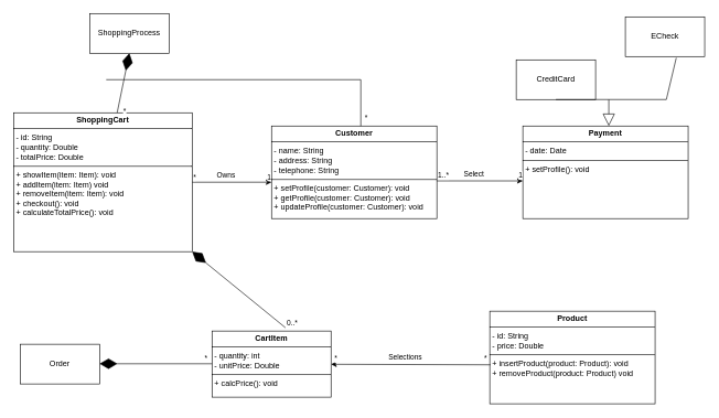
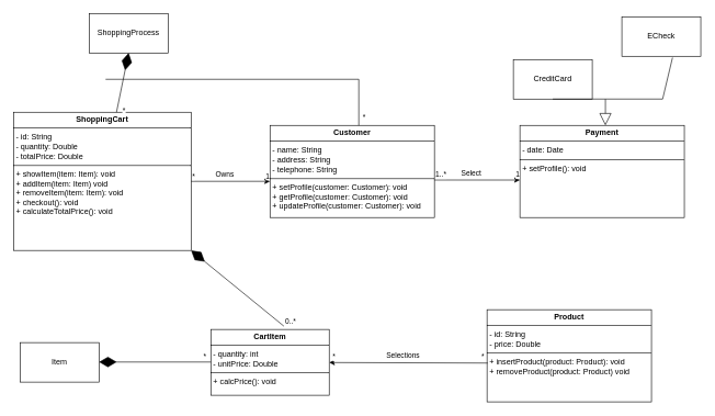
- <mxCell id="21" value="Order" style="rounded=0;whiteSpace=wrap;html=1;" vertex="1" parent="1"><mxGeometry x="30" y="520" width="120" height="60" as="geometry" /></mxCell>
+ <mxCell id="21" value="Item" style="rounded=0;whiteSpace=wrap;html=1;" vertex="1" parent="1"><mxGeometry x="30" y="520" width="120" height="60" as="geometry" /></mxCell>
